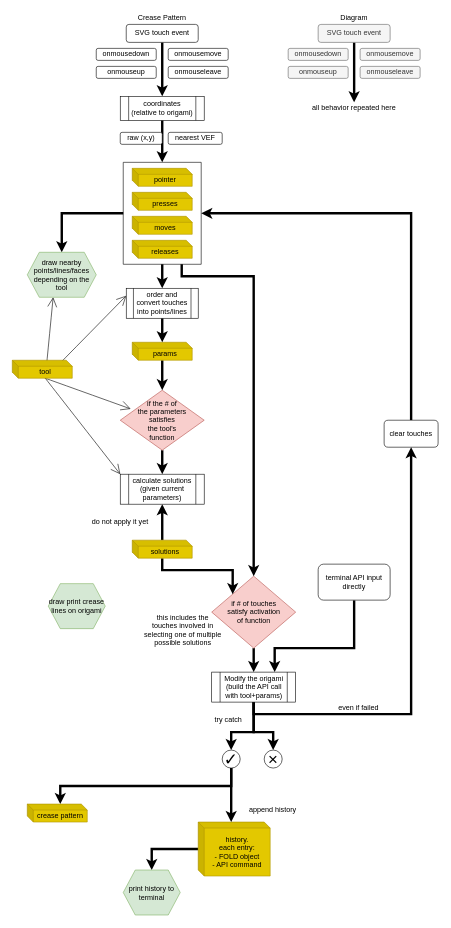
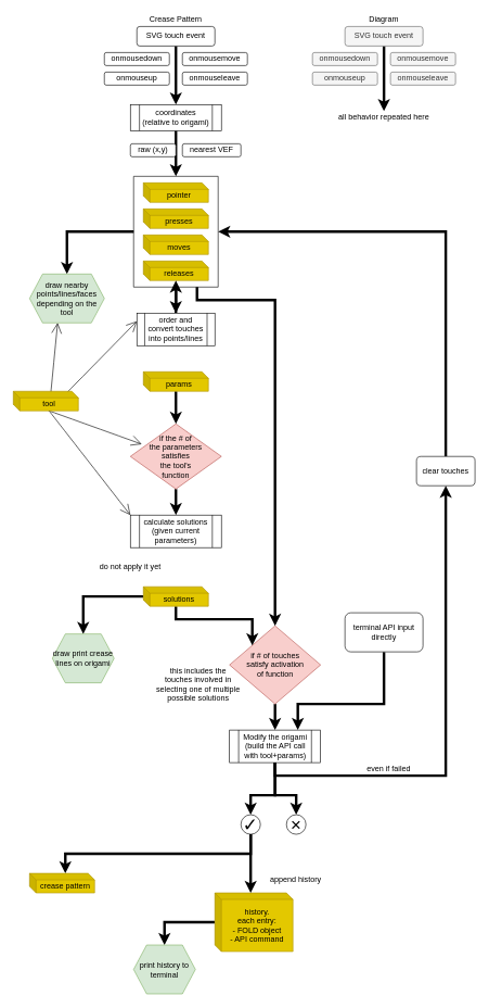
- <mxCell id="36" value="" style="edgeStyle=orthogonalEdgeStyle;rounded=0;orthogonalLoop=1;jettySize=auto;html=1;strokeColor=default;strokeWidth=4;" edge="1" parent="1" source="37" target="27"><mxGeometry relative="1" as="geometry" /></mxCell>
+ <mxCell id="36" value="" style="edgeStyle=orthogonalEdgeStyle;rounded=0;orthogonalLoop=1;jettySize=auto;html=1;strokeColor=default;strokeWidth=4;" edge="1" parent="1" source="37" target="32"><mxGeometry relative="1" as="geometry" /></mxCell>
- <mxCell id="47" style="edgeStyle=orthogonalEdgeStyle;rounded=0;orthogonalLoop=1;jettySize=auto;html=1;fontSize=12;strokeColor=default;strokeWidth=4;" edge="1" parent="1" source="48" target="50"><mxGeometry relative="1" as="geometry" /></mxCell>
+ <mxCell id="47" style="edgeStyle=orthogonalEdgeStyle;rounded=0;orthogonalLoop=1;jettySize=auto;html=1;entryX=0.5;entryY=0;entryDx=0;entryDy=0;fontSize=12;strokeColor=default;strokeWidth=4;" edge="1" parent="1" source="48" target="63"><mxGeometry relative="1" as="geometry" /></mxCell>
- <mxCell id="21" value="try catch" style="text;html=1;strokeColor=none;fillColor=none;align=center;verticalAlign=middle;whiteSpace=wrap;rounded=0;hachureGap=4;pointerEvents=0;" parent="1" vertex="1"><mxGeometry x="352.5" y="1190" width="55" height="20" as="geometry" /></mxCell>
